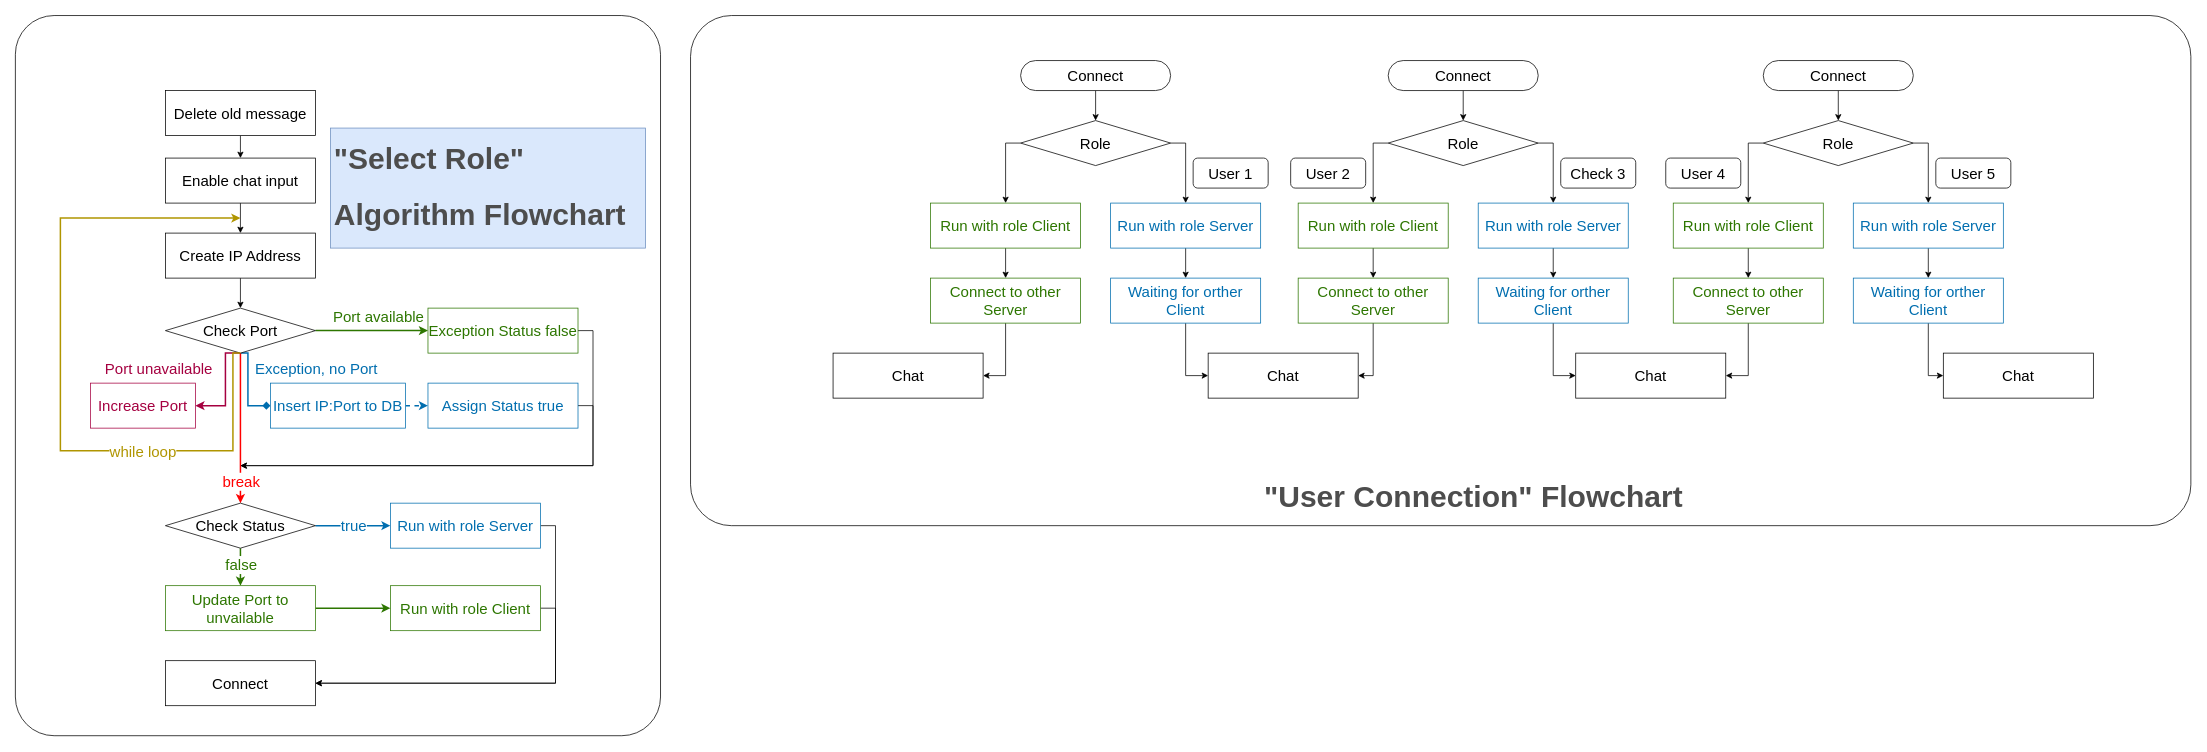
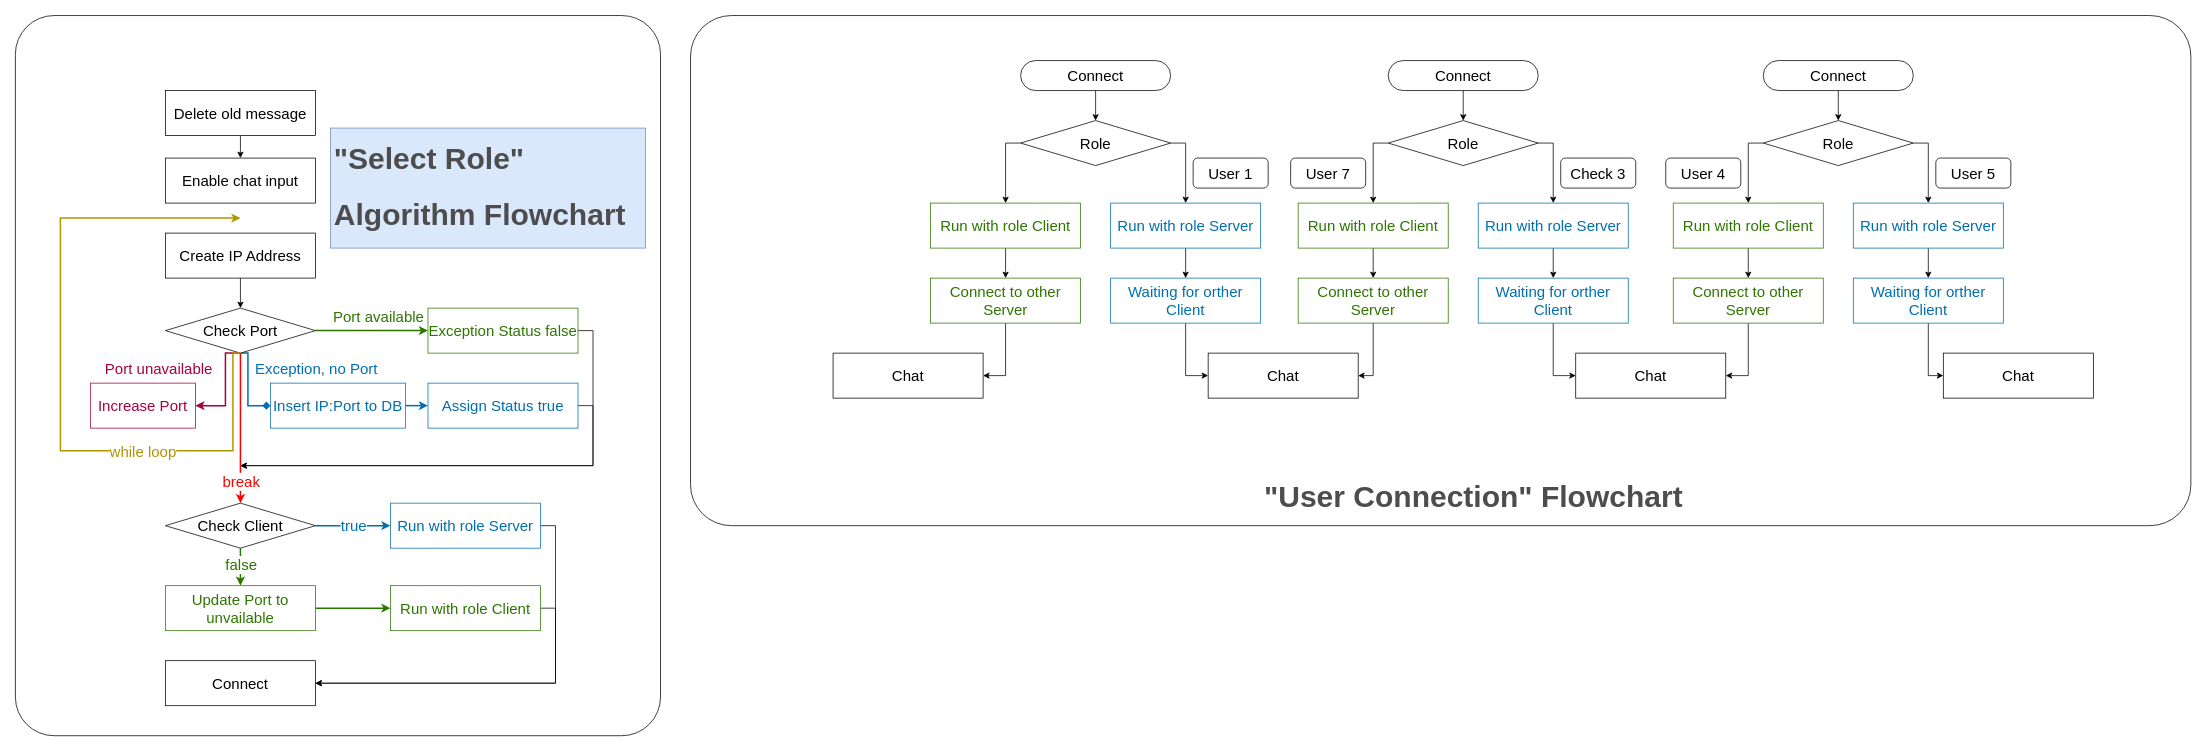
- <mxCell id="86" value="&lt;font style=&quot;font-size: 20px;&quot;&gt;User 2&lt;/font&gt;" style="rounded=1;whiteSpace=wrap;html=1;" vertex="1" parent="1"><mxGeometry x="1720" y="210" width="100" height="40" as="geometry" /></mxCell>
+ <mxCell id="86" value="&lt;font style=&quot;font-size: 20px;&quot;&gt;User 7&lt;/font&gt;" style="rounded=1;whiteSpace=wrap;html=1;" vertex="1" parent="1"><mxGeometry x="1720" y="210" width="100" height="40" as="geometry" /></mxCell>
- <mxCell id="6" style="edgeStyle=orthogonalEdgeStyle;rounded=0;orthogonalLoop=1;jettySize=auto;html=1;exitX=0.5;exitY=1;exitDx=0;exitDy=0;entryX=0.5;entryY=0;entryDx=0;entryDy=0;fontSize=20;" parent="1" source="7" target="9" edge="1"><mxGeometry relative="1" as="geometry" /></mxCell>
- <mxCell id="22" style="edgeStyle=orthogonalEdgeStyle;rounded=0;orthogonalLoop=1;jettySize=auto;html=1;exitX=1;exitY=0.5;exitDx=0;exitDy=0;entryX=0;entryY=0.5;entryDx=0;entryDy=0;fontSize=20;strokeColor=#006EAF;strokeWidth=2;dashed=1;" parent="1" source="23" target="25" edge="1"><mxGeometry relative="1" as="geometry" /></mxCell>
+ <mxCell id="22" style="edgeStyle=orthogonalEdgeStyle;rounded=0;orthogonalLoop=1;jettySize=auto;html=1;exitX=1;exitY=0.5;exitDx=0;exitDy=0;entryX=0;entryY=0.5;entryDx=0;entryDy=0;fontSize=20;strokeColor=#006EAF;strokeWidth=2;" parent="1" source="23" target="25" edge="1"><mxGeometry relative="1" as="geometry" /></mxCell>
- <mxCell id="32" value="Check Status" style="rhombus;whiteSpace=wrap;html=1;strokeColor=#000000;fontSize=20;fontColor=#000000;" parent="1" vertex="1"><mxGeometry x="220" y="670" width="200" height="60" as="geometry" /></mxCell>
+ <mxCell id="32" value="Check Client" style="rhombus;whiteSpace=wrap;html=1;strokeColor=#000000;fontSize=20;fontColor=#000000;" parent="1" vertex="1"><mxGeometry x="220" y="670" width="200" height="60" as="geometry" /></mxCell>
